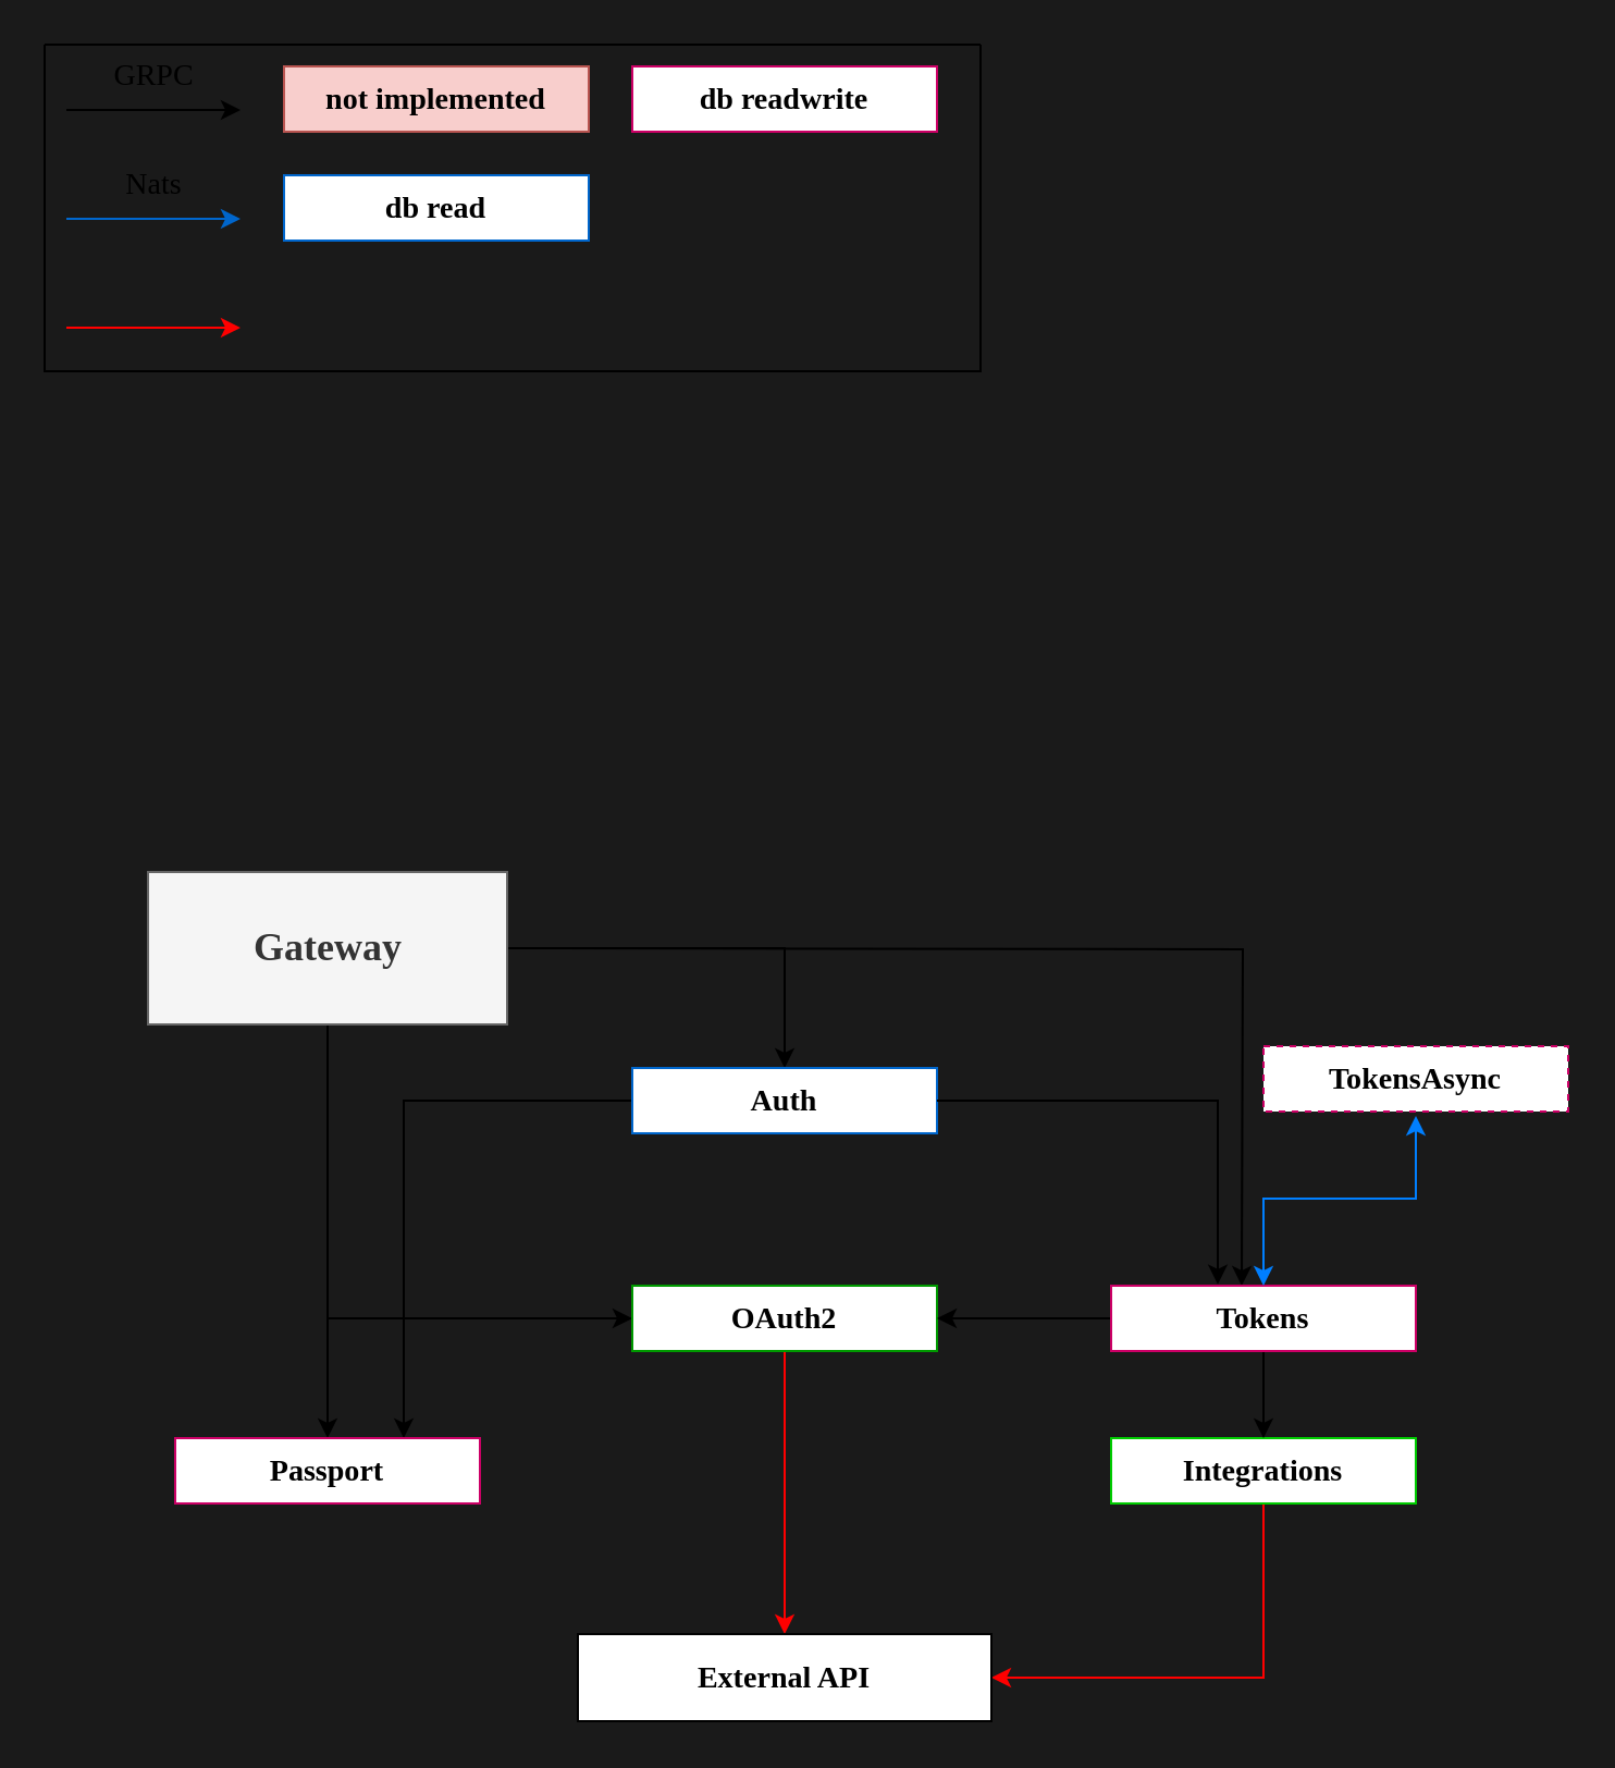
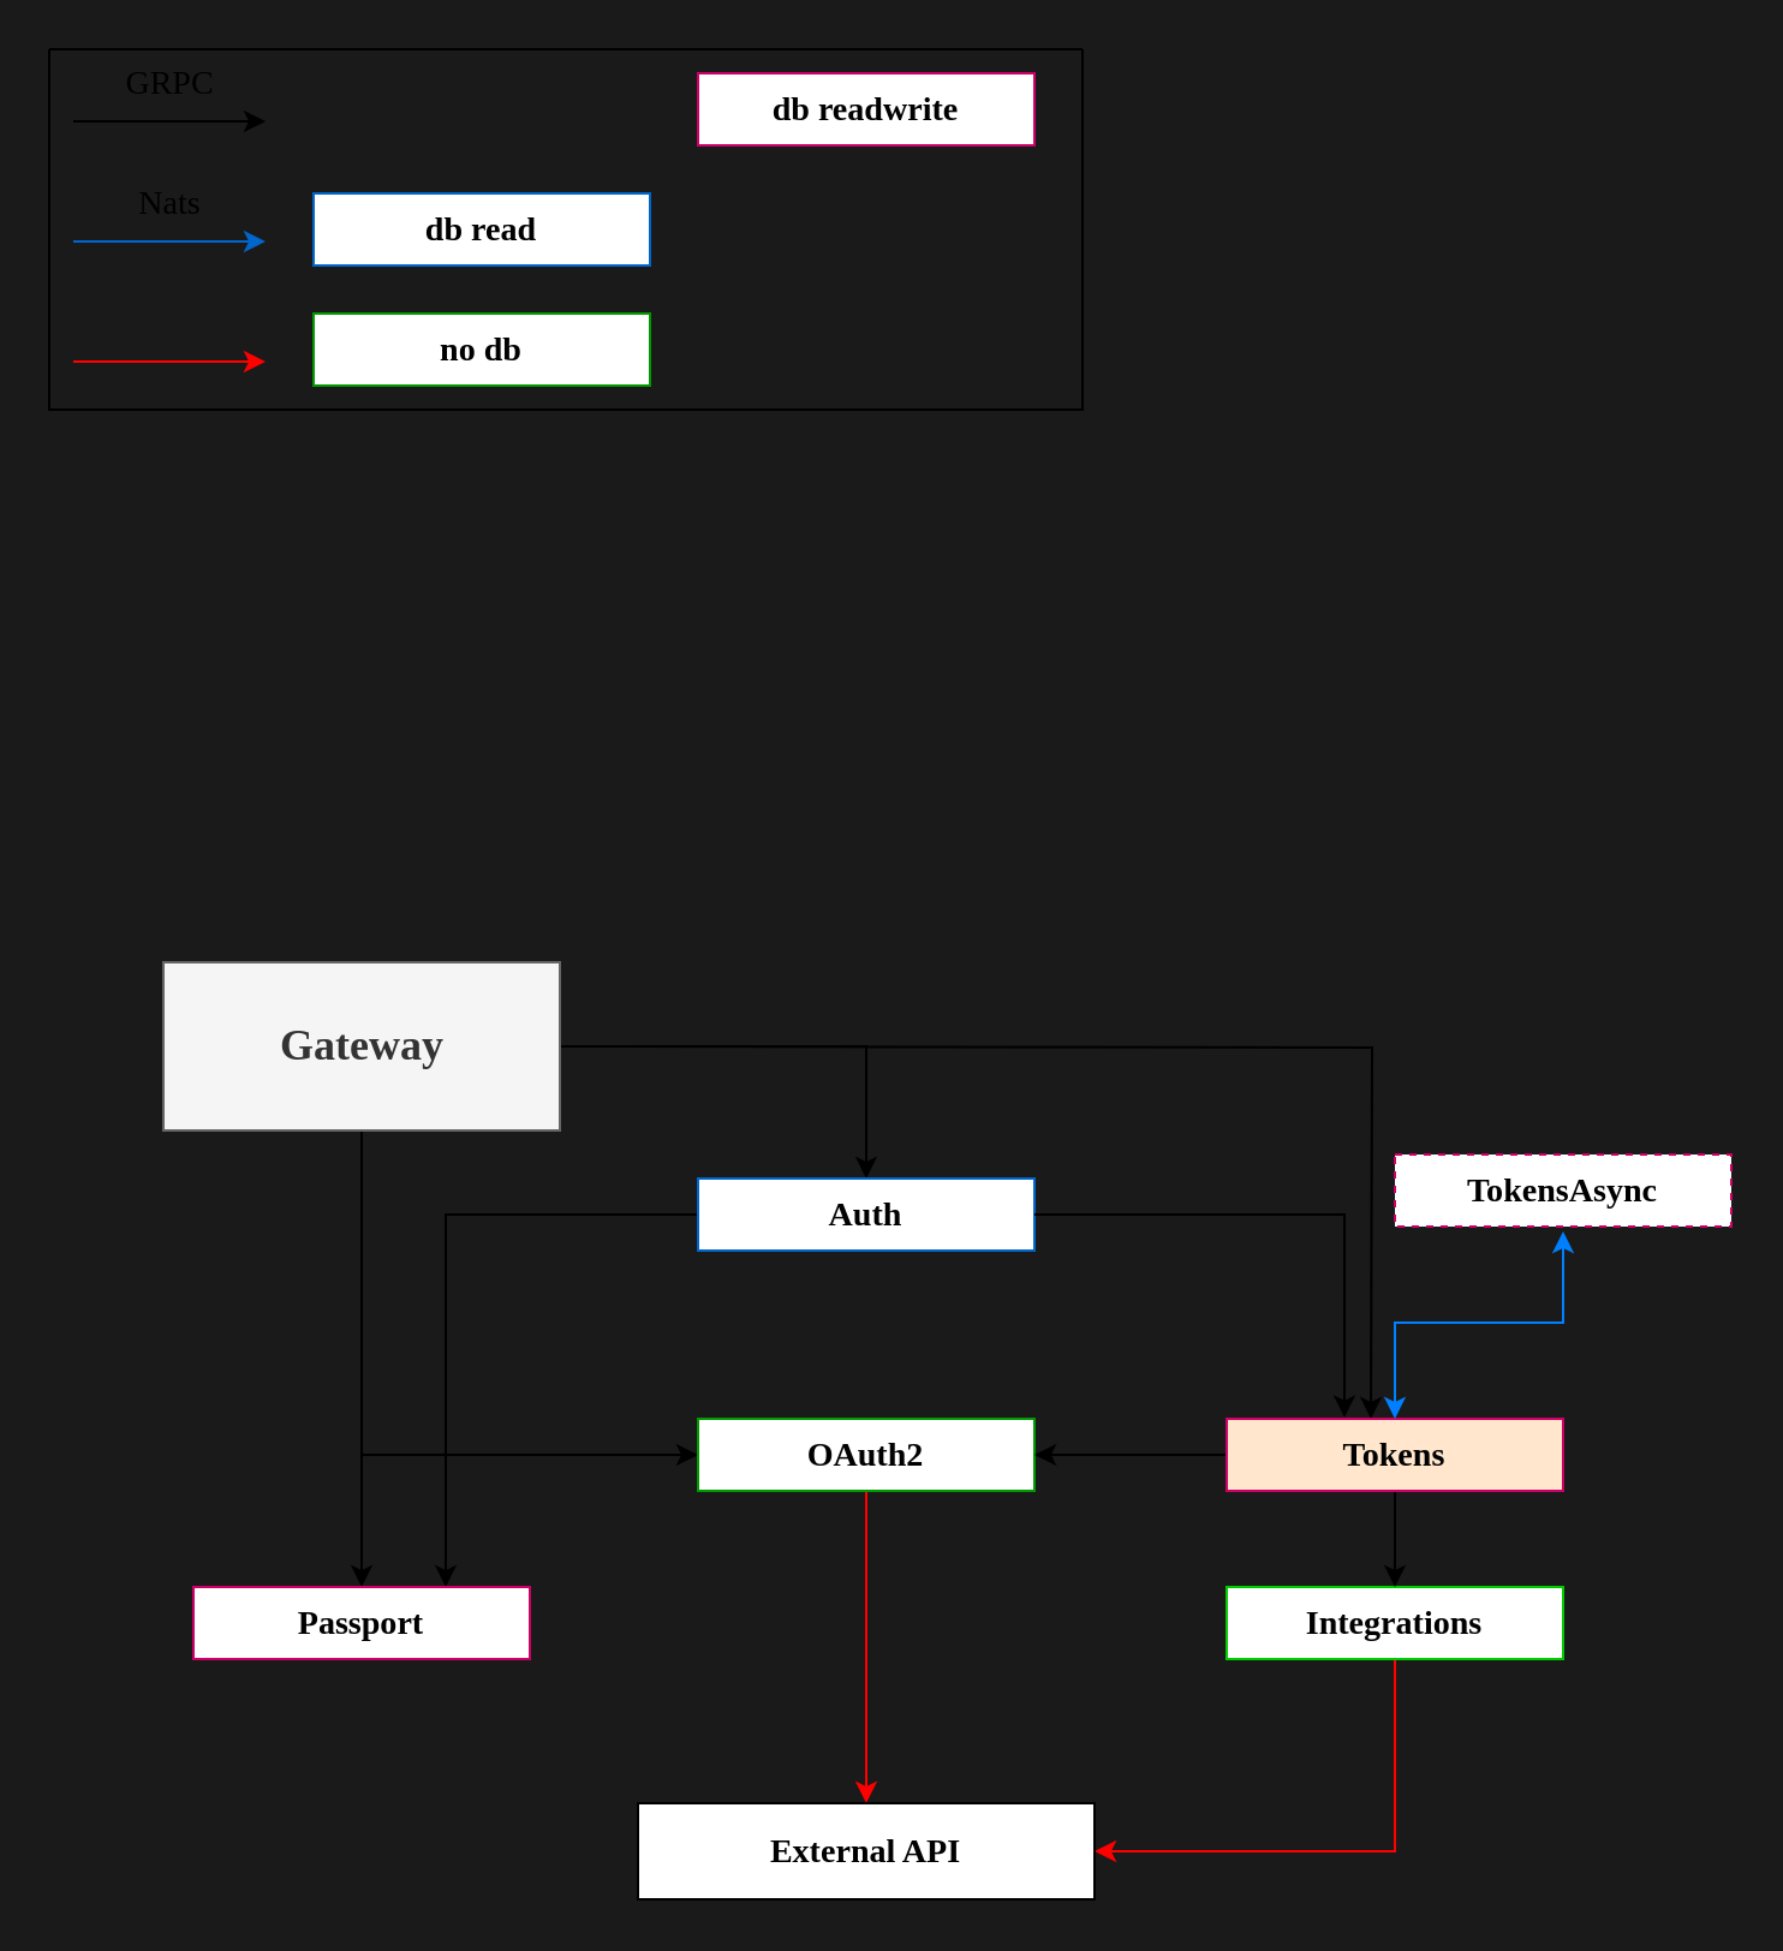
- <mxCell id="27" value="&lt;h3&gt;&lt;font face=&quot;Comic Sans MS&quot;&gt;not implemented&lt;/font&gt;&lt;/h3&gt;" style="rounded=0;whiteSpace=wrap;html=1;fillColor=#f8cecc;strokeColor=#b85450;" parent="21" vertex="1"><mxGeometry x="110" y="10" width="140" height="30" as="geometry" /></mxCell>
+ <mxCell id="29" value="&lt;h3&gt;&lt;font face=&quot;Comic Sans MS&quot;&gt;no db&lt;/font&gt;&lt;/h3&gt;" style="rounded=0;whiteSpace=wrap;html=1;gradientColor=none;strokeColor=#009900;" parent="21" vertex="1"><mxGeometry x="110" y="110" width="140" height="30" as="geometry" /></mxCell>
- <mxCell id="15" value="&lt;h3&gt;&lt;font face=&quot;Comic Sans MS&quot;&gt;Tokens&lt;/font&gt;&lt;/h3&gt;" style="rounded=0;whiteSpace=wrap;html=1;strokeColor=#CC0066;" parent="1" vertex="1"><mxGeometry x="510" y="590" width="140" height="30" as="geometry" /></mxCell>
+ <mxCell id="15" value="&lt;h3&gt;&lt;font face=&quot;Comic Sans MS&quot;&gt;Tokens&lt;/font&gt;&lt;/h3&gt;" style="rounded=0;whiteSpace=wrap;html=1;strokeColor=#CC0066;fillColor=#ffe6cc;" parent="1" vertex="1"><mxGeometry x="510" y="590" width="140" height="30" as="geometry" /></mxCell>
